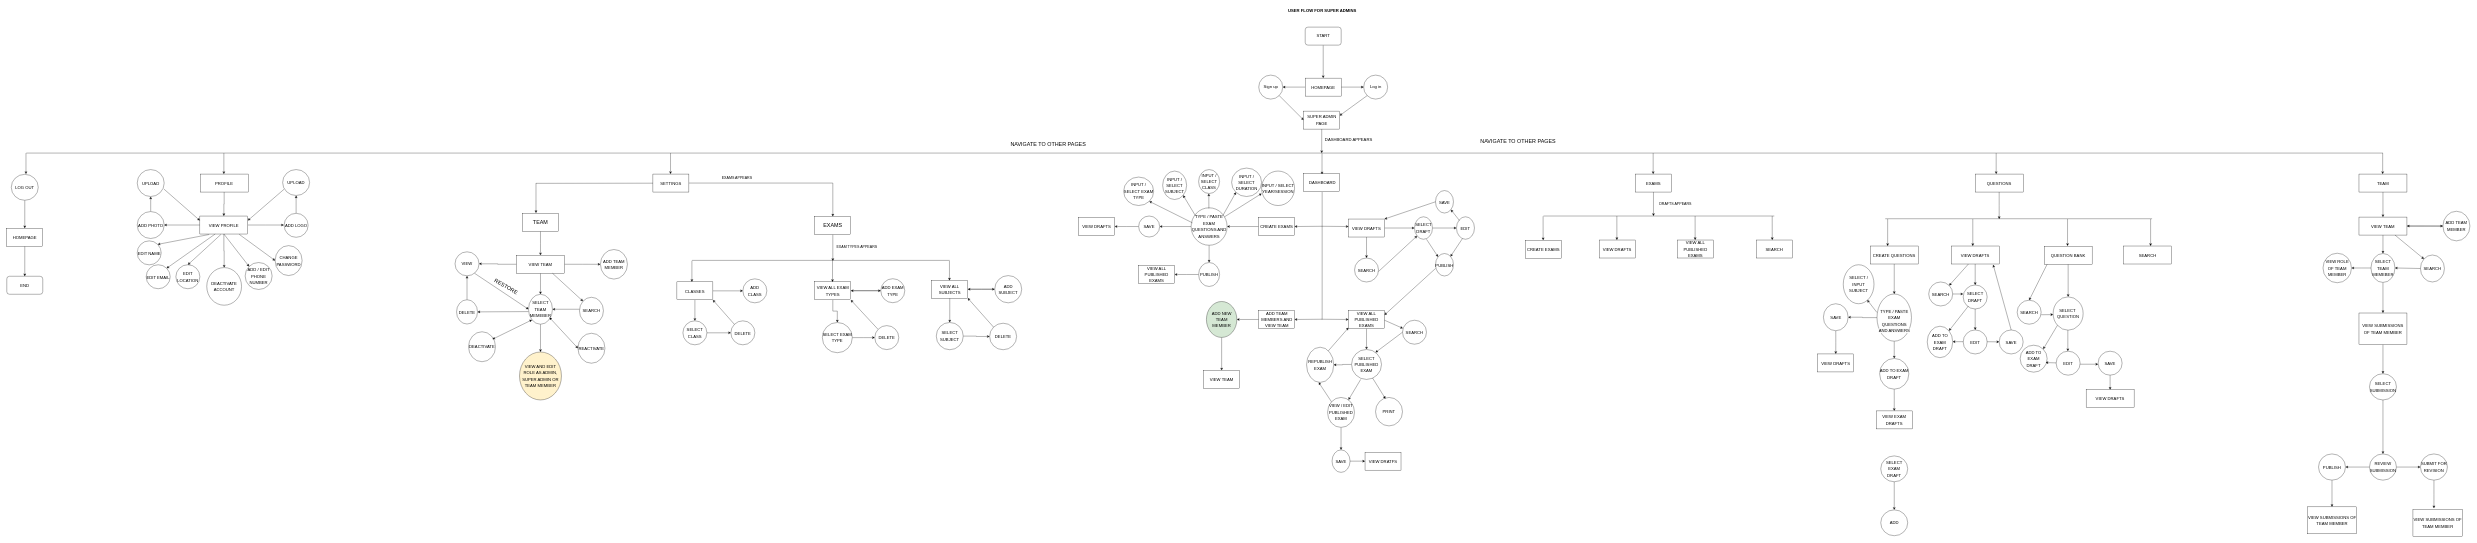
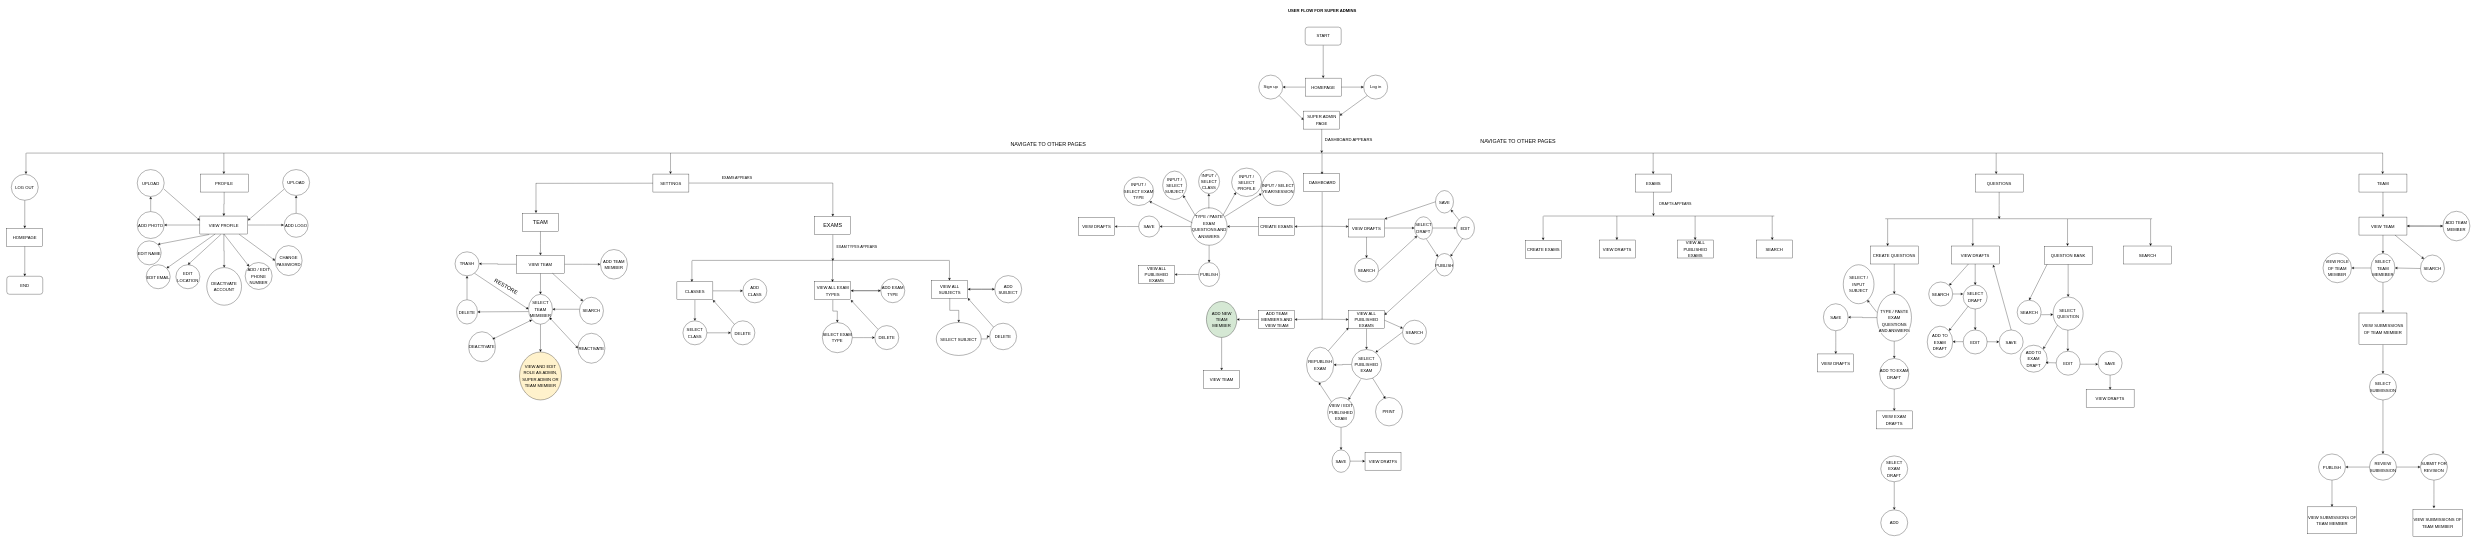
- <mxCell id="49" value="&lt;font style=&quot;font-size: 14px;&quot;&gt;INPUT / SELECT DURATION&lt;/font&gt;" style="ellipse;whiteSpace=wrap;html=1;fontSize=18;rounded=0;" parent="1" vertex="1"><mxGeometry x="4105" y="560" width="100" height="95" as="geometry" /></mxCell>
+ <mxCell id="49" value="&lt;font style=&quot;font-size: 14px;&quot;&gt;INPUT / SELECT PROFILE&lt;/font&gt;" style="ellipse;whiteSpace=wrap;html=1;fontSize=18;rounded=0;" parent="1" vertex="1"><mxGeometry x="4105" y="560" width="100" height="95" as="geometry" /></mxCell>
- <mxCell id="204" value="&lt;font style=&quot;font-size: 14px;&quot;&gt;VIEW&lt;/font&gt;" style="ellipse;whiteSpace=wrap;html=1;fontSize=18;rounded=0;" parent="1" vertex="1"><mxGeometry x="1515" y="839.38" width="80" height="80" as="geometry" /></mxCell>
+ <mxCell id="204" value="&lt;font style=&quot;font-size: 14px;&quot;&gt;TRASH&lt;/font&gt;" style="ellipse;whiteSpace=wrap;html=1;fontSize=18;rounded=0;" parent="1" vertex="1"><mxGeometry x="1515" y="839.38" width="80" height="80" as="geometry" /></mxCell>
- <mxCell id="175" value="&lt;font style=&quot;font-size: 14px;&quot;&gt;SELECT SUBJECT&lt;/font&gt;" style="ellipse;whiteSpace=wrap;html=1;fontSize=18;rounded=0;" parent="1" vertex="1"><mxGeometry x="3120" y="1075" width="90" height="90.93" as="geometry" /></mxCell>
+ <mxCell id="175" value="&lt;font style=&quot;font-size: 14px;&quot;&gt;SELECT SUBJECT&lt;/font&gt;" style="ellipse;whiteSpace=wrap;html=1;fontSize=18;rounded=0;" parent="1" vertex="1"><mxGeometry x="3120" y="1075" width="150" height="110" as="geometry" /></mxCell>
